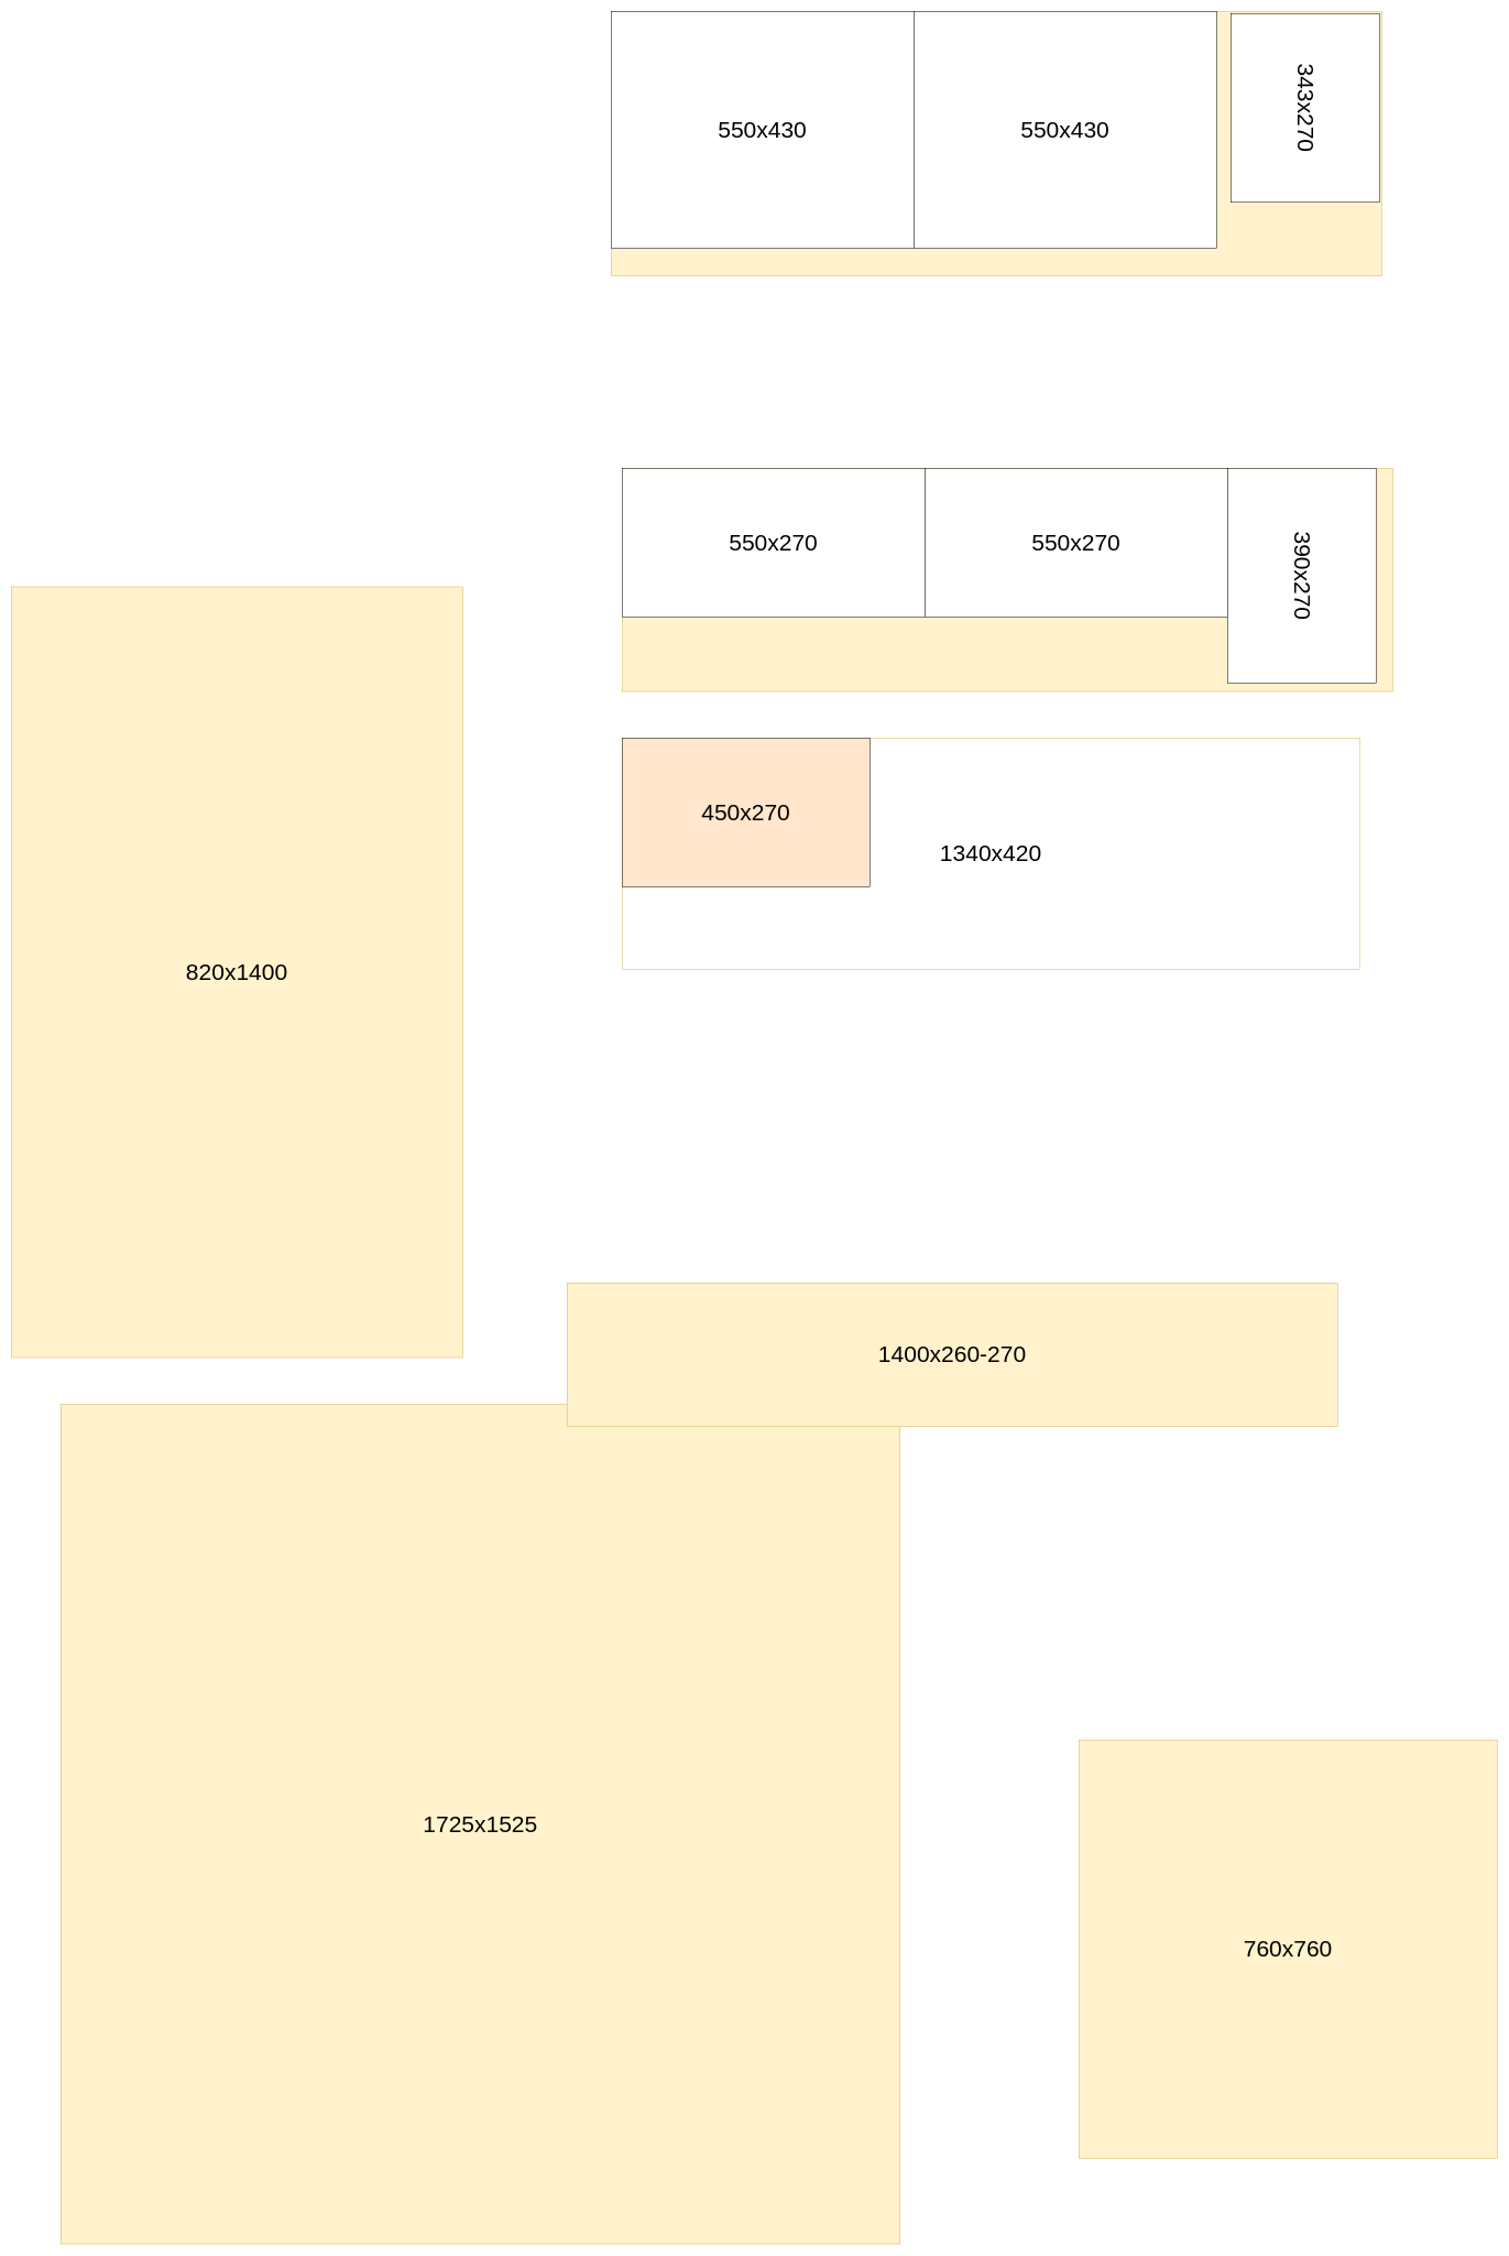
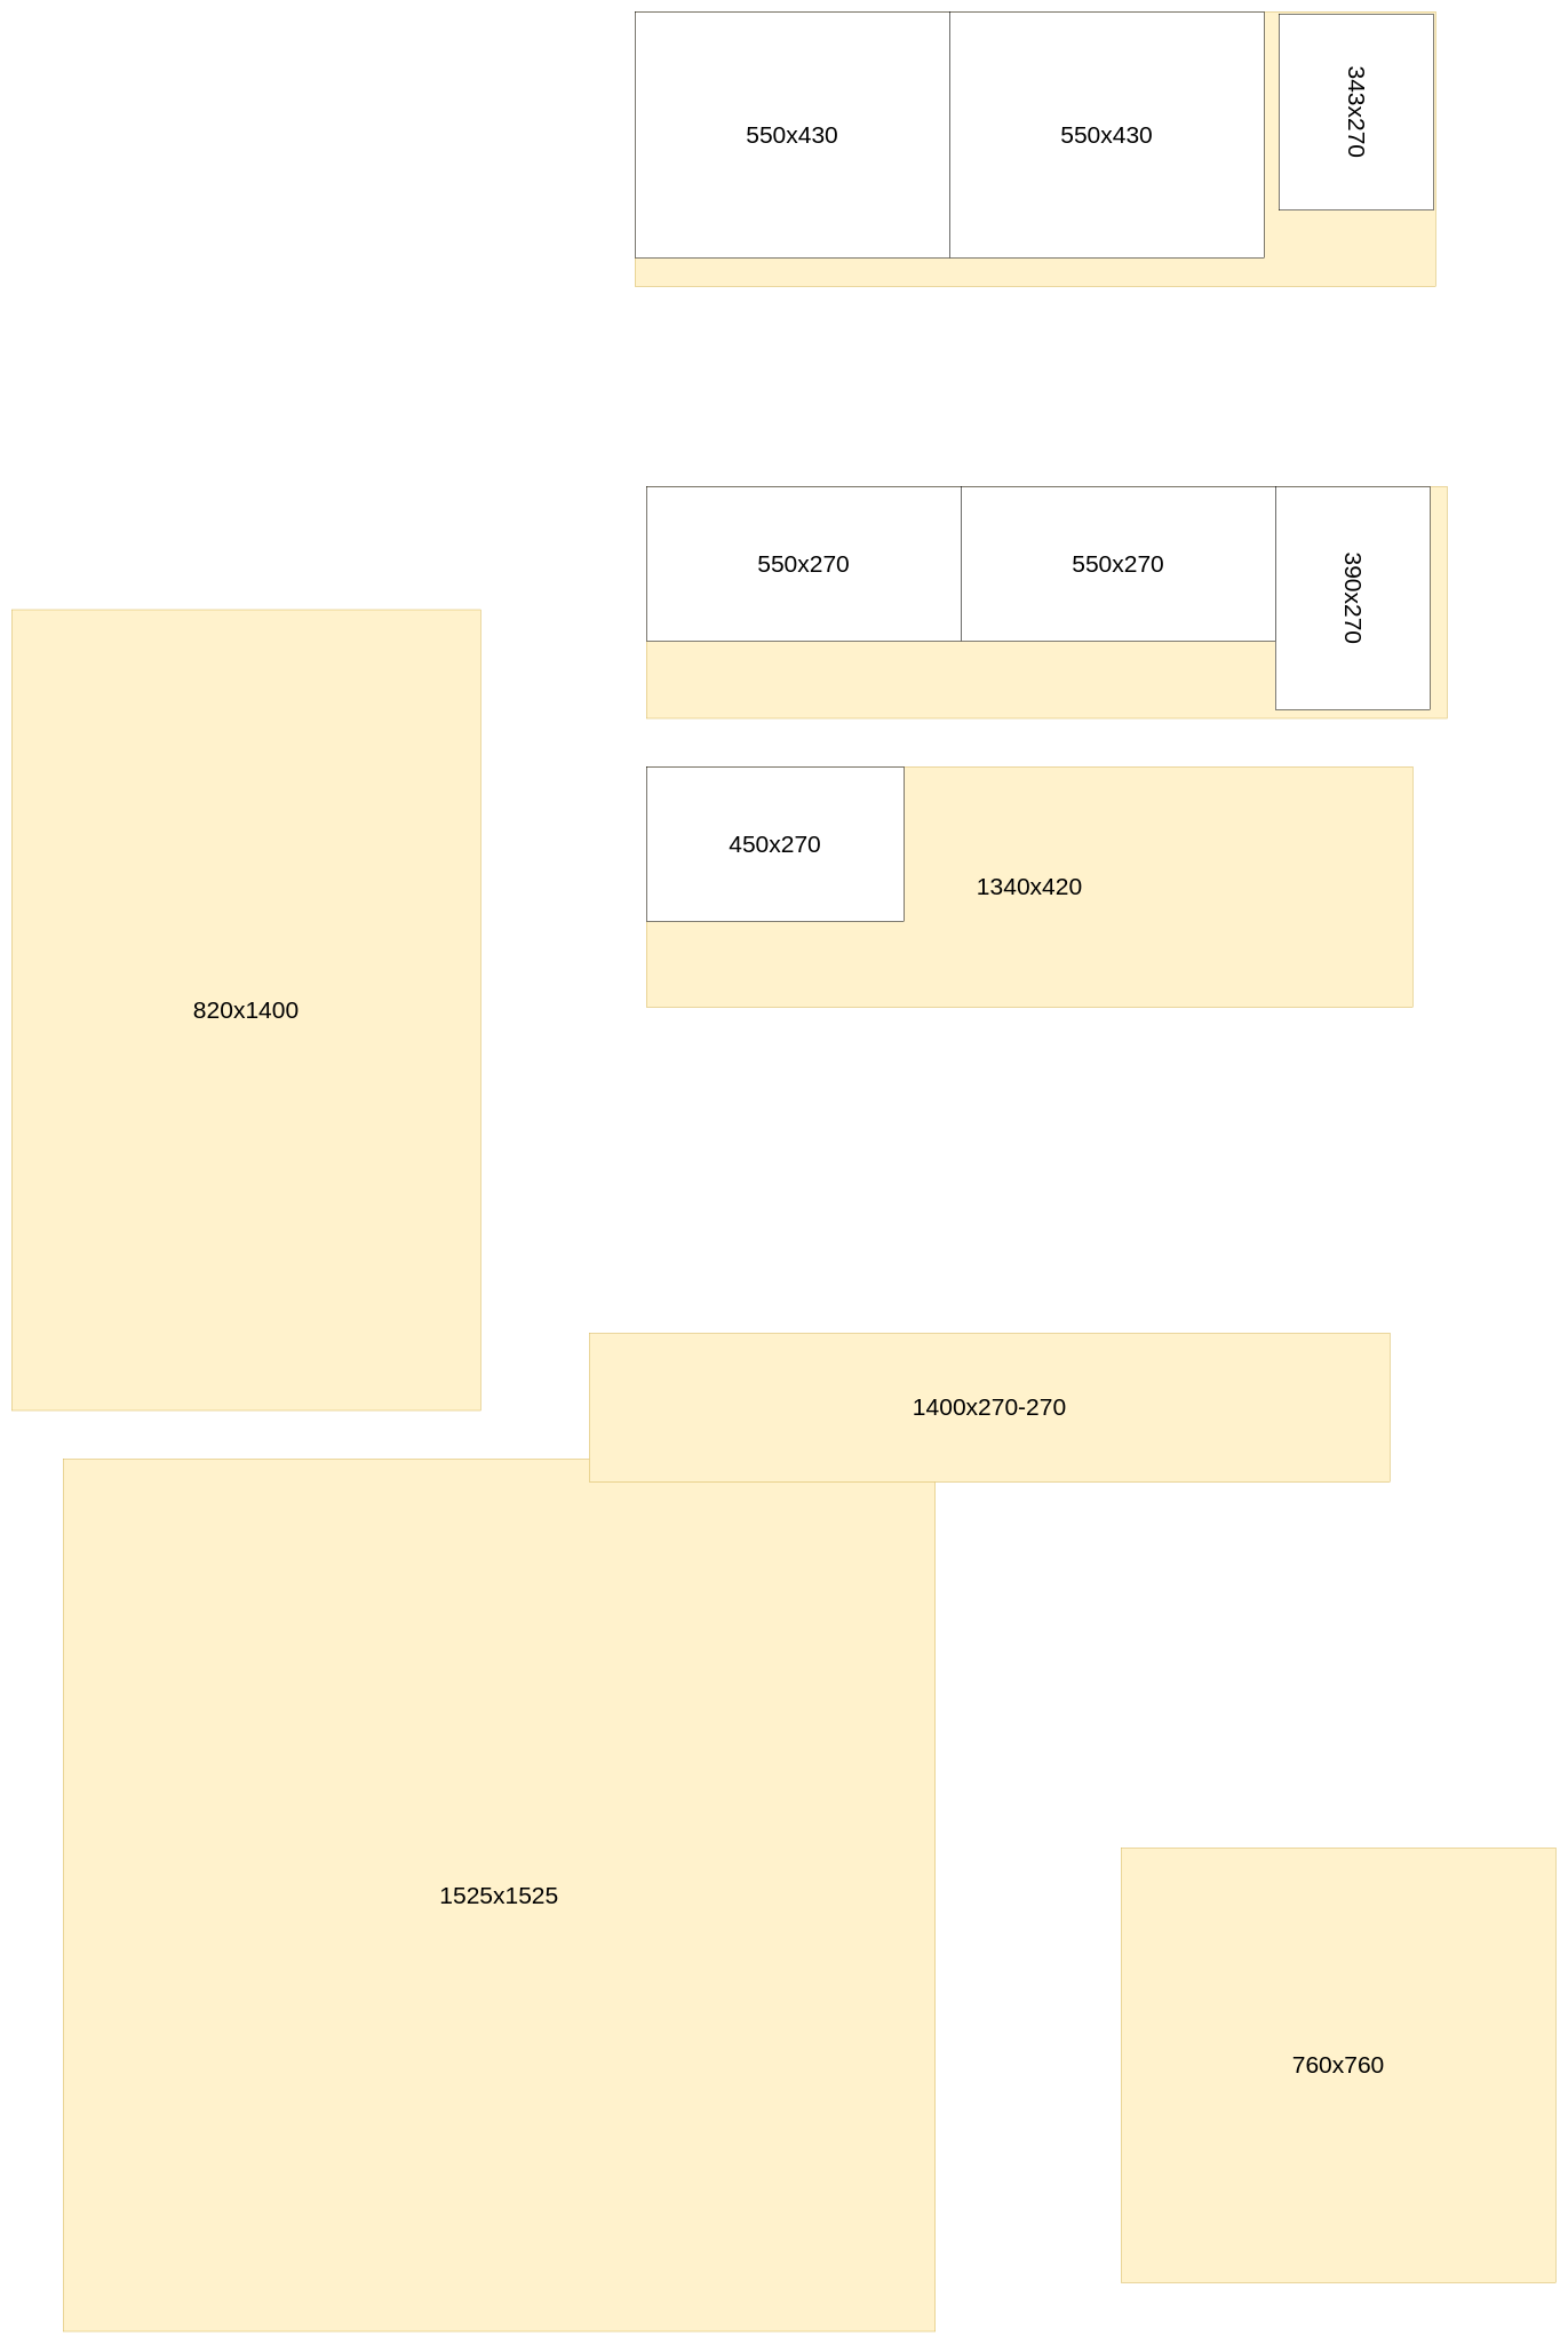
- <mxCell id="15" value="450x270" style="whiteSpace=wrap;html=1;perimeterSpacing=0;imageWidth=550;imageHeight=430;arcSize=12;fontSize=42;rotation=0;fillColor=#ffe6cc;" parent="1" vertex="1"><mxGeometry x="1130" y="1340" width="450" height="270" as="geometry" /></mxCell>
+ <mxCell id="15" value="450x270" style="whiteSpace=wrap;html=1;perimeterSpacing=0;imageWidth=550;imageHeight=430;arcSize=12;fontSize=42;rotation=0;" parent="1" vertex="1"><mxGeometry x="1130" y="1340" width="450" height="270" as="geometry" /></mxCell>
- <mxCell id="10" value="1340x420" style="whiteSpace=wrap;html=1;perimeterSpacing=0;imageWidth=550;imageHeight=430;arcSize=12;fillColor=#ffffff;strokeColor=#d6b656;fontSize=42;" vertex="1" parent="1"><mxGeometry x="1130" y="1340" width="1340" height="420" as="geometry" /></mxCell>
+ <mxCell id="10" value="1340x420" style="whiteSpace=wrap;html=1;perimeterSpacing=0;imageWidth=550;imageHeight=430;arcSize=12;fillColor=#fff2cc;strokeColor=#d6b656;fontSize=42;" vertex="1" parent="1"><mxGeometry x="1130" y="1340" width="1340" height="420" as="geometry" /></mxCell>
- <mxCell id="9" value="1400x260-270" style="whiteSpace=wrap;html=1;perimeterSpacing=0;imageWidth=550;imageHeight=430;arcSize=12;fillColor=#fff2cc;strokeColor=#d6b656;fontSize=42;" vertex="1" parent="1"><mxGeometry x="1030" y="2330" width="1400" height="260" as="geometry" /></mxCell>
+ <mxCell id="9" value="1400x270-270" style="whiteSpace=wrap;html=1;perimeterSpacing=0;imageWidth=550;imageHeight=430;arcSize=12;fillColor=#fff2cc;strokeColor=#d6b656;fontSize=42;" vertex="1" parent="1"><mxGeometry x="1030" y="2330" width="1400" height="260" as="geometry" /></mxCell>
- <mxCell id="4" value="1725x1525" style="whiteSpace=wrap;html=1;perimeterSpacing=0;imageWidth=550;imageHeight=430;arcSize=12;fillColor=#fff2cc;strokeColor=#d6b656;fontSize=42;" parent="1" vertex="1"><mxGeometry x="110" y="2550" width="1525" height="1525" as="geometry" /></mxCell>
+ <mxCell id="4" value="1525x1525" style="whiteSpace=wrap;html=1;perimeterSpacing=0;imageWidth=550;imageHeight=430;arcSize=12;fillColor=#fff2cc;strokeColor=#d6b656;fontSize=42;" parent="1" vertex="1"><mxGeometry x="110" y="2550" width="1525" height="1525" as="geometry" /></mxCell>
- <mxCell id="3" value="760x760" style="whiteSpace=wrap;html=1;perimeterSpacing=0;imageWidth=550;imageHeight=430;arcSize=12;fillColor=#fff2cc;strokeColor=#d6b656;fontSize=42;" parent="1" vertex="1"><mxGeometry x="1960" y="3160" width="760" height="760" as="geometry" /></mxCell>
+ <mxCell id="3" value="760x760" style="whiteSpace=wrap;html=1;perimeterSpacing=0;imageWidth=550;imageHeight=430;arcSize=12;fillColor=#fff2cc;strokeColor=#d6b656;fontSize=42;" parent="1" vertex="1"><mxGeometry x="1960" y="3230" width="760" height="760" as="geometry" /></mxCell>
